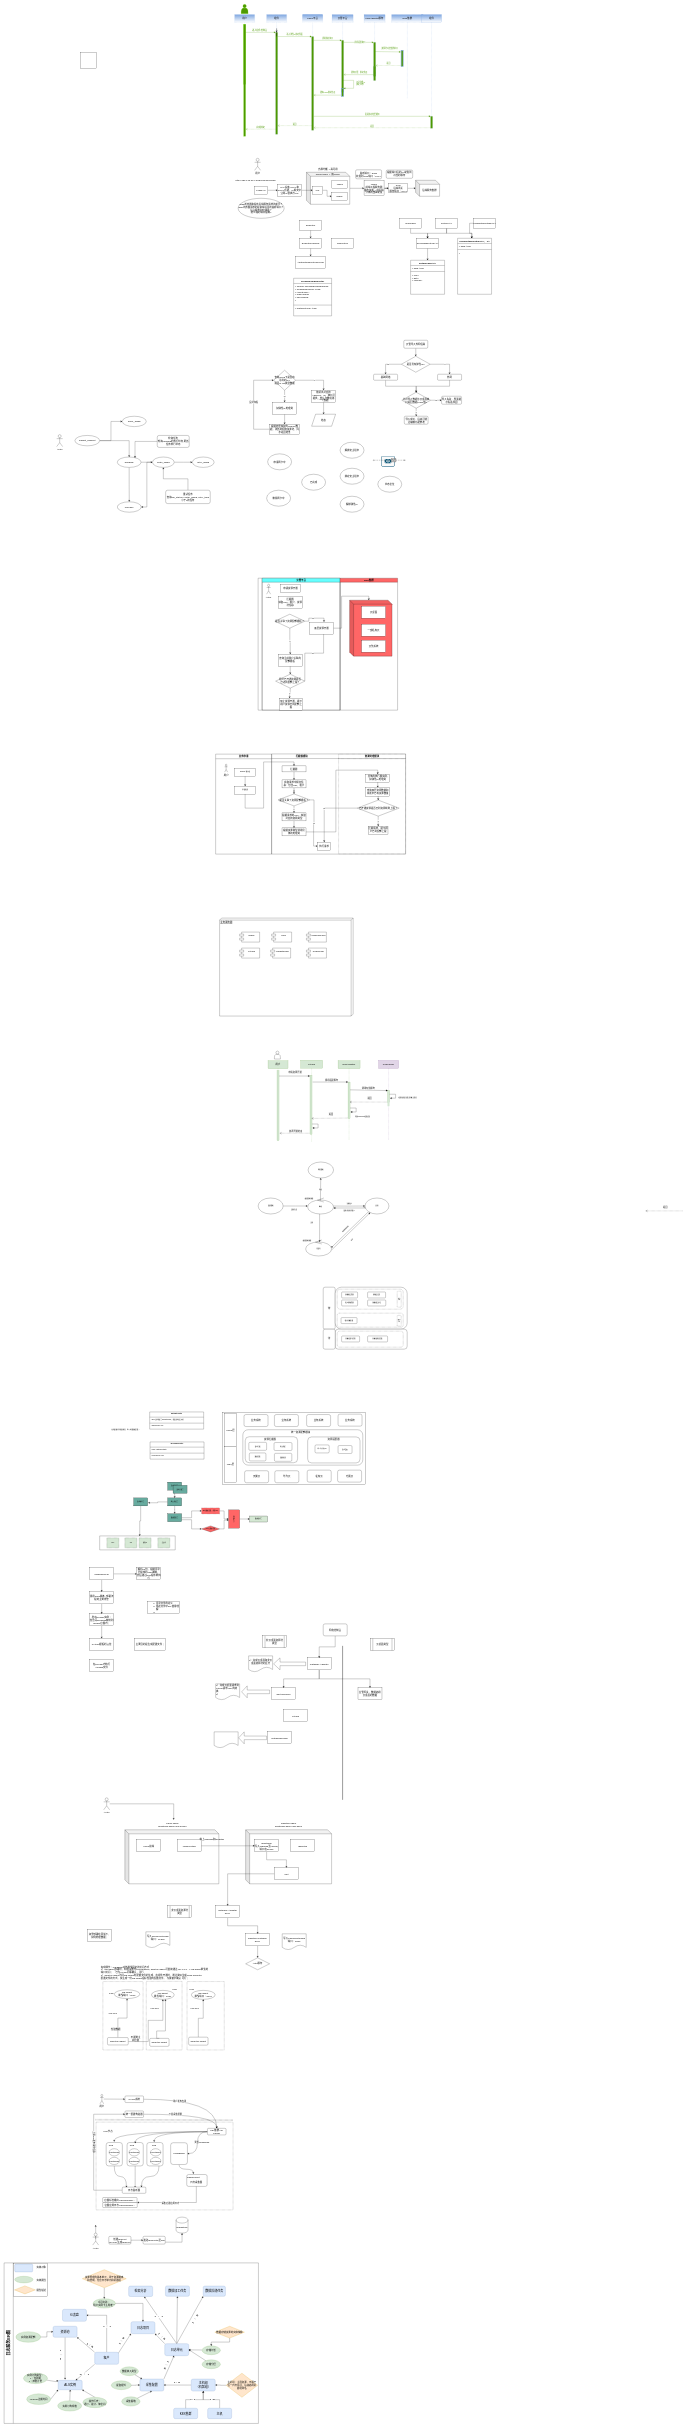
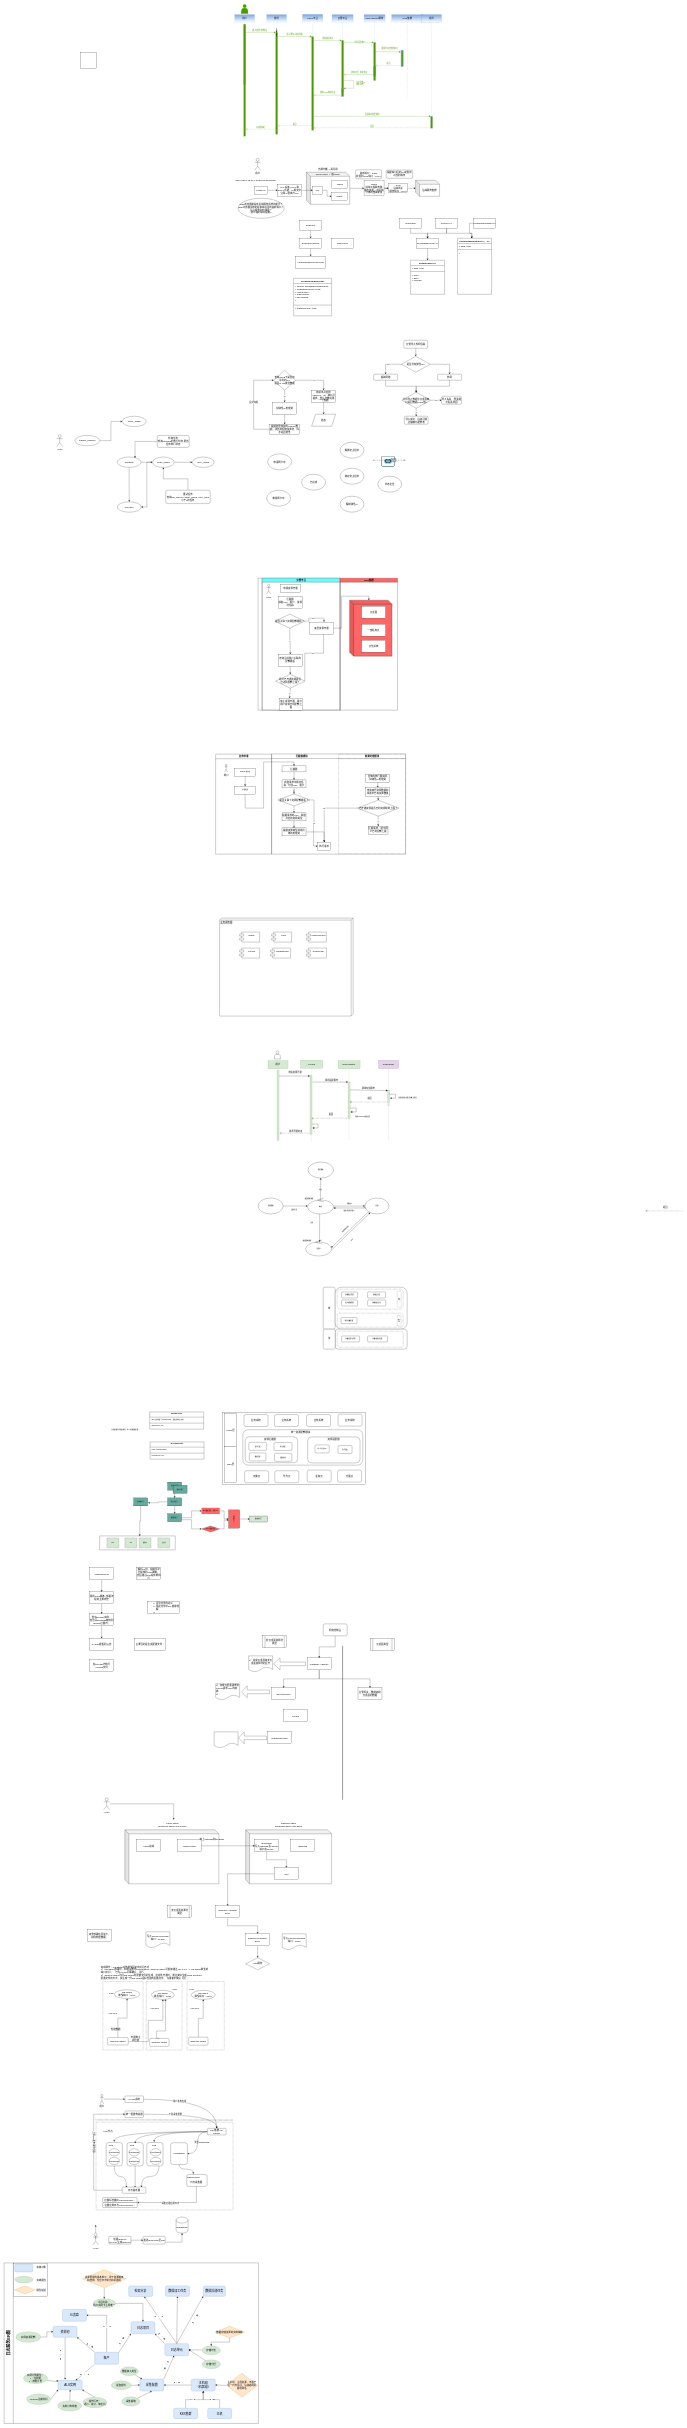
- <mxCell id="361" style="edgeStyle=orthogonalEdgeStyle;rounded=0;orthogonalLoop=1;jettySize=auto;html=1;entryX=0.5;entryY=0;entryDx=0;entryDy=0;" parent="1" source="363" target="355" edge="1"><mxGeometry relative="1" as="geometry" /></mxCell>
- <mxCell id="164" style="edgeStyle=orthogonalEdgeStyle;rounded=0;orthogonalLoop=1;jettySize=auto;html=1;entryX=0.5;entryY=0;entryDx=0;entryDy=0;" parent="146" source="155" target="158" edge="1"><mxGeometry relative="1" as="geometry" /></mxCell>
+ <mxCell id="164" style="edgeStyle=orthogonalEdgeStyle;rounded=0;orthogonalLoop=1;jettySize=auto;html=1;" parent="146" source="155" target="166" edge="1"><mxGeometry relative="1" as="geometry" /></mxCell>
- <mxCell id="275" style="edgeStyle=orthogonalEdgeStyle;rounded=0;orthogonalLoop=1;jettySize=auto;html=1;exitX=1;exitY=0.5;exitDx=0;exitDy=0;entryX=0;entryY=0.5;entryDx=0;entryDy=0;" parent="1" source="277" target="282" edge="1"><mxGeometry relative="1" as="geometry" /></mxCell>
